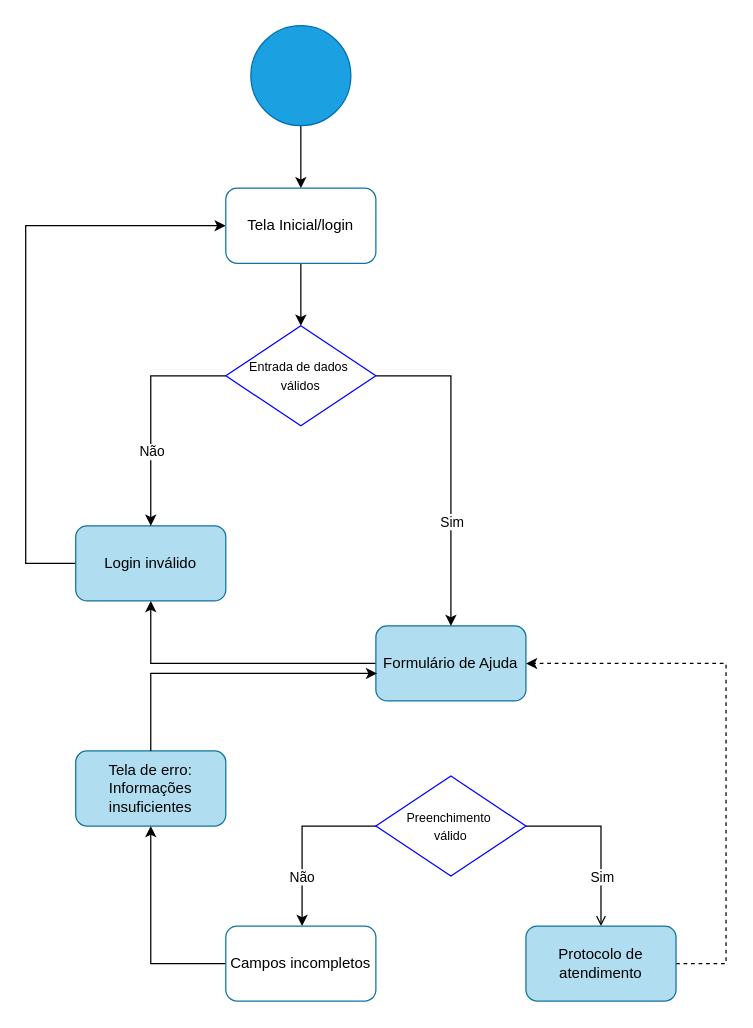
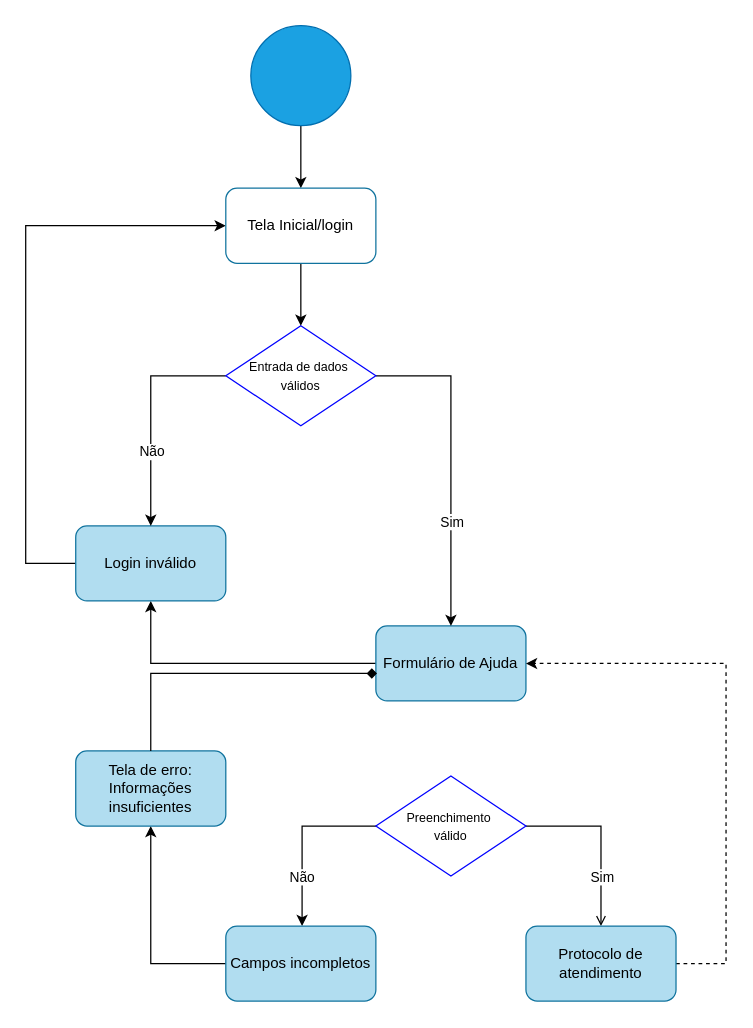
- <mxCell id="25" style="edgeStyle=orthogonalEdgeStyle;rounded=0;orthogonalLoop=1;jettySize=auto;html=1;entryX=0.008;entryY=0.633;entryDx=0;entryDy=0;entryPerimeter=0;" edge="1" parent="1" source="24" target="5"><mxGeometry relative="1" as="geometry"><Array as="points"><mxPoint x="120" y="538" /></Array></mxGeometry></mxCell>
+ <mxCell id="25" style="edgeStyle=orthogonalEdgeStyle;rounded=0;orthogonalLoop=1;jettySize=auto;html=1;entryX=0.008;entryY=0.633;entryDx=0;entryDy=0;entryPerimeter=0;endArrow=diamond;" edge="1" parent="1" source="24" target="5"><mxGeometry relative="1" as="geometry"><Array as="points"><mxPoint x="120" y="538" /></Array></mxGeometry></mxCell>
- <mxCell id="21" value="Campos incompletos" style="rounded=1;whiteSpace=wrap;html=1;fillColor=#ffffff;strokeColor=#10739e;" vertex="1" parent="1"><mxGeometry x="180" y="740" width="120" height="60" as="geometry" /></mxCell>
+ <mxCell id="21" value="Campos incompletos" style="rounded=1;whiteSpace=wrap;html=1;fillColor=#b1ddf0;strokeColor=#10739e;" vertex="1" parent="1"><mxGeometry x="180" y="740" width="120" height="60" as="geometry" /></mxCell>
